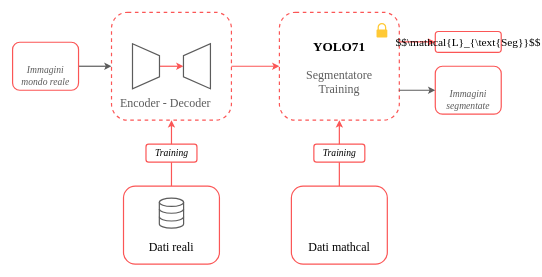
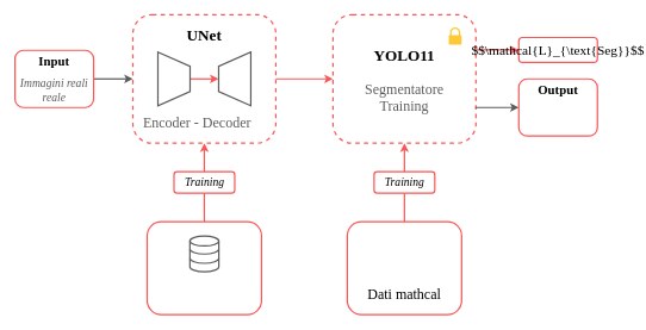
+ <mxCell id="16" value="UNet" style="text;html=1;align=center;verticalAlign=middle;whiteSpace=wrap;rounded=0;fontSize=22;fontFamily=Computer Modern;fontStyle=1" parent="1" vertex="1"><mxGeometry x="215" y="30" width="140" height="40" as="geometry" /></mxCell>
- <mxCell id="4" value="YOLO71" style="text;html=1;align=center;verticalAlign=middle;whiteSpace=wrap;rounded=0;fontSize=22;fontFamily=Computer Modern;fontStyle=1" parent="1" vertex="1"><mxGeometry x="495" y="62.5" width="140" height="30" as="geometry" /></mxCell>
+ <mxCell id="4" value="YOLO11" style="text;html=1;align=center;verticalAlign=middle;whiteSpace=wrap;rounded=0;fontSize=22;fontFamily=Computer Modern;fontStyle=1" parent="1" vertex="1"><mxGeometry x="495" y="62.5" width="140" height="30" as="geometry" /></mxCell>
+ <mxCell id="28" value="Input" style="text;html=1;align=center;verticalAlign=middle;whiteSpace=wrap;rounded=0;fontSize=18;fontStyle=1;fontFamily=Computer Modern;" parent="1" vertex="1"><mxGeometry x="45" y="70" width="60" height="30" as="geometry" /></mxCell>
- <mxCell id="27" value="Immagini mondo reale" style="text;html=1;align=center;verticalAlign=middle;whiteSpace=wrap;rounded=0;fontSize=16;fontFamily=Computer Modern;fontStyle=2;fontColor=#5C5C5C;" parent="1" vertex="1"><mxGeometry x="26.25" y="110" width="97.5" height="30" as="geometry" /></mxCell>
+ <mxCell id="27" value="Immagini reali reale" style="text;html=1;align=center;verticalAlign=middle;whiteSpace=wrap;rounded=0;fontSize=16;fontFamily=Computer Modern;fontStyle=2;fontColor=#5C5C5C;" parent="1" vertex="1"><mxGeometry x="26.25" y="110" width="97.5" height="30" as="geometry" /></mxCell>
+ <mxCell id="31" value="Output" style="text;html=1;align=center;verticalAlign=middle;whiteSpace=wrap;rounded=0;fontSize=18;fontStyle=1;fontFamily=Computer Modern;" parent="1" vertex="1"><mxGeometry x="750" y="110" width="60" height="30" as="geometry" /></mxCell>
- <mxCell id="30" value="Immagini segmentate" style="text;html=1;align=center;verticalAlign=middle;whiteSpace=wrap;rounded=0;fontSize=16;fontFamily=Computer Modern;fontStyle=2;fontColor=#5C5C5C;" parent="1" vertex="1"><mxGeometry x="731.25" y="150" width="97.5" height="30" as="geometry" /></mxCell>
- <mxCell id="22" value="Dati reali" style="text;html=1;align=center;verticalAlign=middle;whiteSpace=wrap;rounded=0;fontSize=20;fontFamily=Computer Modern;fontColor=light-dark(#000000,#EDEDED);" parent="1" vertex="1"><mxGeometry x="215" y="390" width="140" height="40" as="geometry" /></mxCell>
